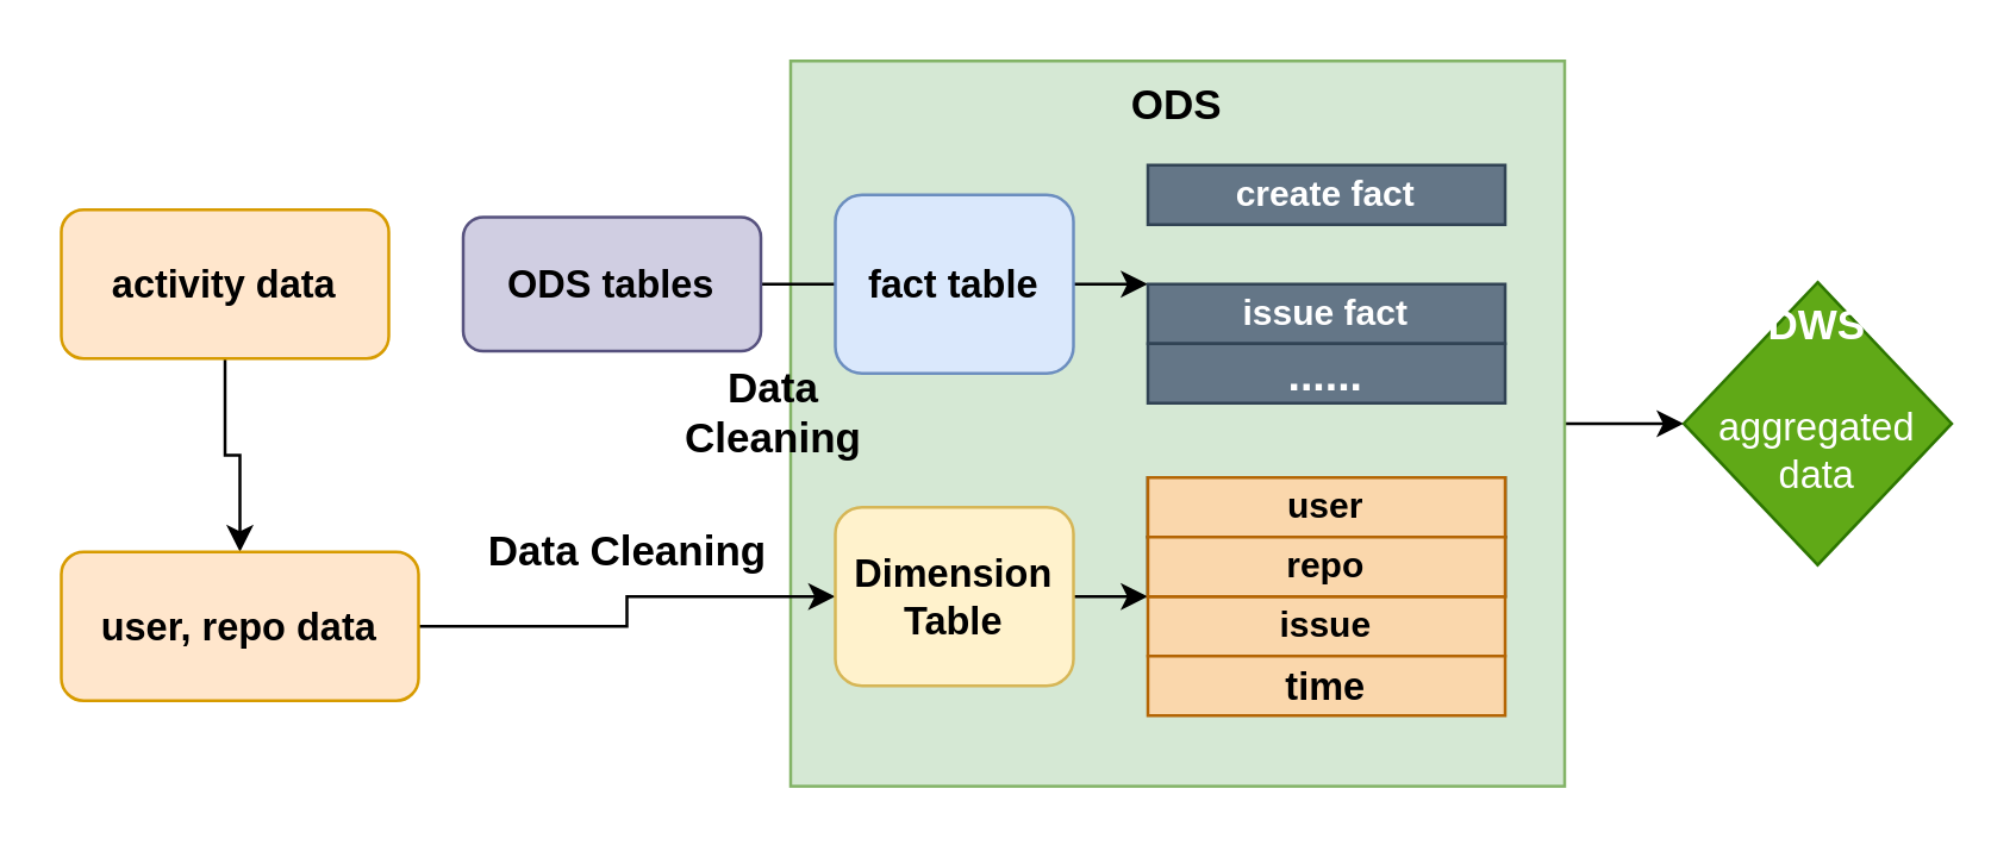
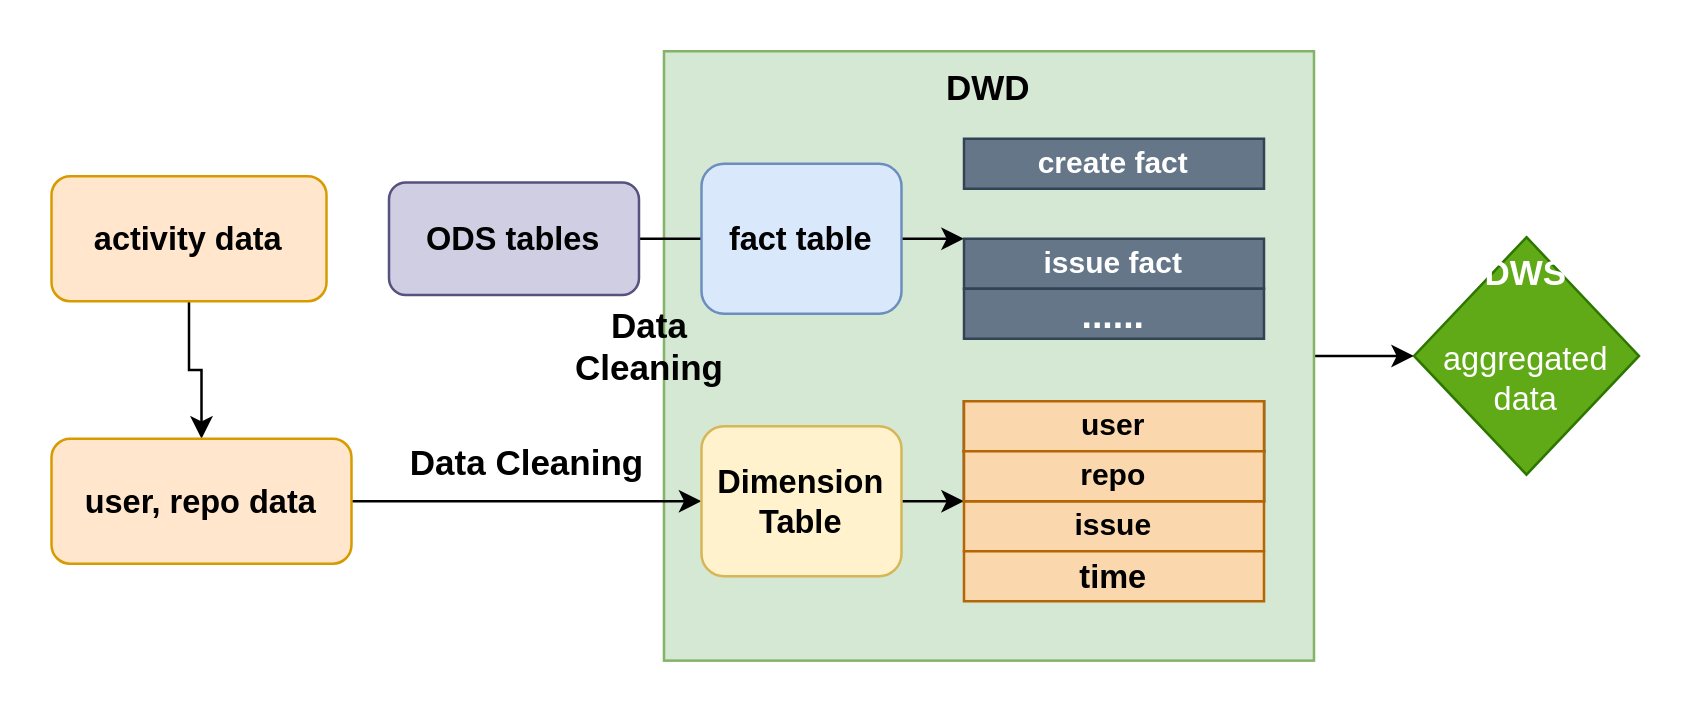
- <mxCell id="3" value="ODS&lt;br style=&quot;font-size: 14px;&quot;&gt;&lt;br style=&quot;font-size: 14px;&quot;&gt;&lt;br style=&quot;font-size: 14px;&quot;&gt;&lt;br style=&quot;font-size: 14px;&quot;&gt;&lt;br style=&quot;font-size: 14px;&quot;&gt;&lt;br style=&quot;font-size: 14px;&quot;&gt;&lt;br style=&quot;font-size: 14px;&quot;&gt;&lt;br style=&quot;font-size: 14px;&quot;&gt;&lt;br style=&quot;font-size: 14px;&quot;&gt;&lt;br style=&quot;font-size: 14px;&quot;&gt;&lt;br style=&quot;font-size: 14px;&quot;&gt;&lt;br style=&quot;font-size: 14px;&quot;&gt;&lt;br style=&quot;font-size: 14px;&quot;&gt;&lt;br style=&quot;font-size: 14px;&quot;&gt;&lt;br style=&quot;font-size: 14px;&quot;&gt;" style="rounded=0;whiteSpace=wrap;html=1;verticalAlign=top;fontStyle=1;fontSize=14;fillColor=#d5e8d4;strokeColor=#82b366;" vertex="1" parent="1"><mxGeometry x="265" y="20" width="260" height="243.75" as="geometry" /></mxCell>
+ <mxCell id="3" value="DWD&lt;br style=&quot;font-size: 14px;&quot;&gt;&lt;br style=&quot;font-size: 14px;&quot;&gt;&lt;br style=&quot;font-size: 14px;&quot;&gt;&lt;br style=&quot;font-size: 14px;&quot;&gt;&lt;br style=&quot;font-size: 14px;&quot;&gt;&lt;br style=&quot;font-size: 14px;&quot;&gt;&lt;br style=&quot;font-size: 14px;&quot;&gt;&lt;br style=&quot;font-size: 14px;&quot;&gt;&lt;br style=&quot;font-size: 14px;&quot;&gt;&lt;br style=&quot;font-size: 14px;&quot;&gt;&lt;br style=&quot;font-size: 14px;&quot;&gt;&lt;br style=&quot;font-size: 14px;&quot;&gt;&lt;br style=&quot;font-size: 14px;&quot;&gt;&lt;br style=&quot;font-size: 14px;&quot;&gt;&lt;br style=&quot;font-size: 14px;&quot;&gt;" style="rounded=0;whiteSpace=wrap;html=1;verticalAlign=top;fontStyle=1;fontSize=14;fillColor=#d5e8d4;strokeColor=#82b366;" vertex="1" parent="1"><mxGeometry x="265" y="20" width="260" height="243.75" as="geometry" /></mxCell>
- <mxCell id="15" value="user, repo data" style="rounded=1;whiteSpace=wrap;html=1;fontStyle=1;fontSize=13;fillColor=#ffe6cc;strokeColor=#d79b00;" vertex="1" parent="1"><mxGeometry x="20" y="185" width="120" height="50" as="geometry" /></mxCell>
+ <mxCell id="15" value="user, repo data" style="rounded=1;whiteSpace=wrap;html=1;fontStyle=1;fontSize=13;fillColor=#ffe6cc;strokeColor=#d79b00;" vertex="1" parent="1"><mxGeometry x="20" y="175" width="120" height="50" as="geometry" /></mxCell>
